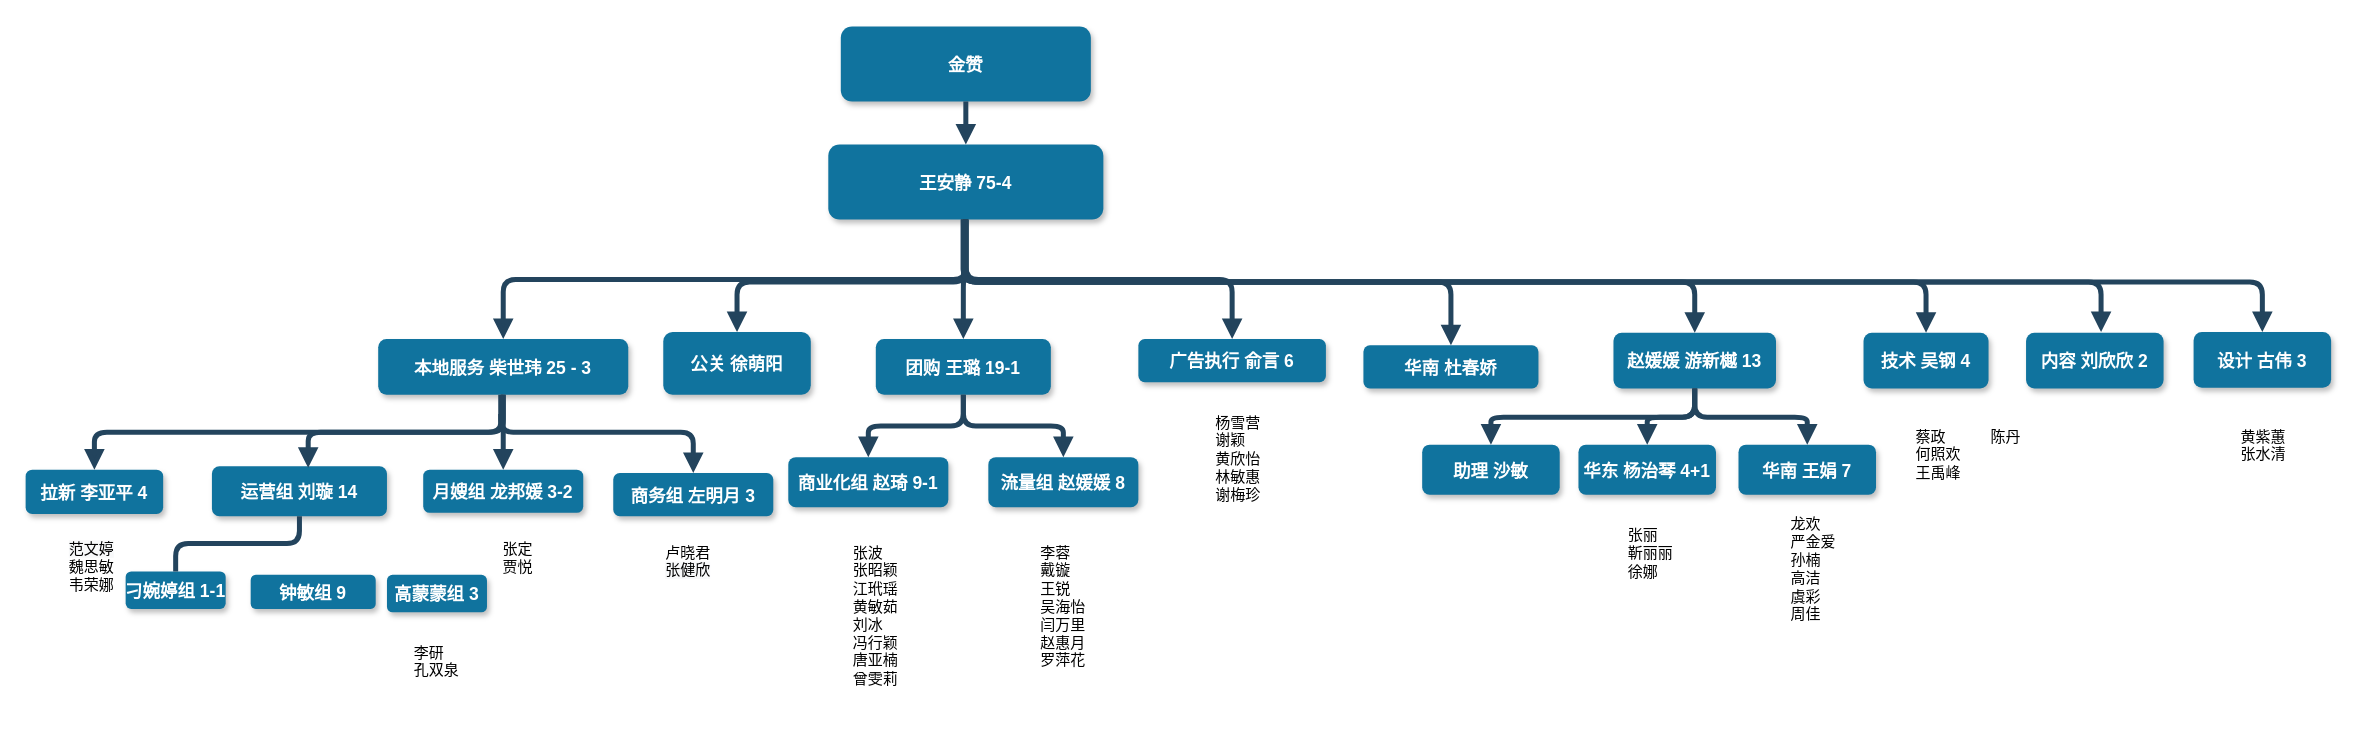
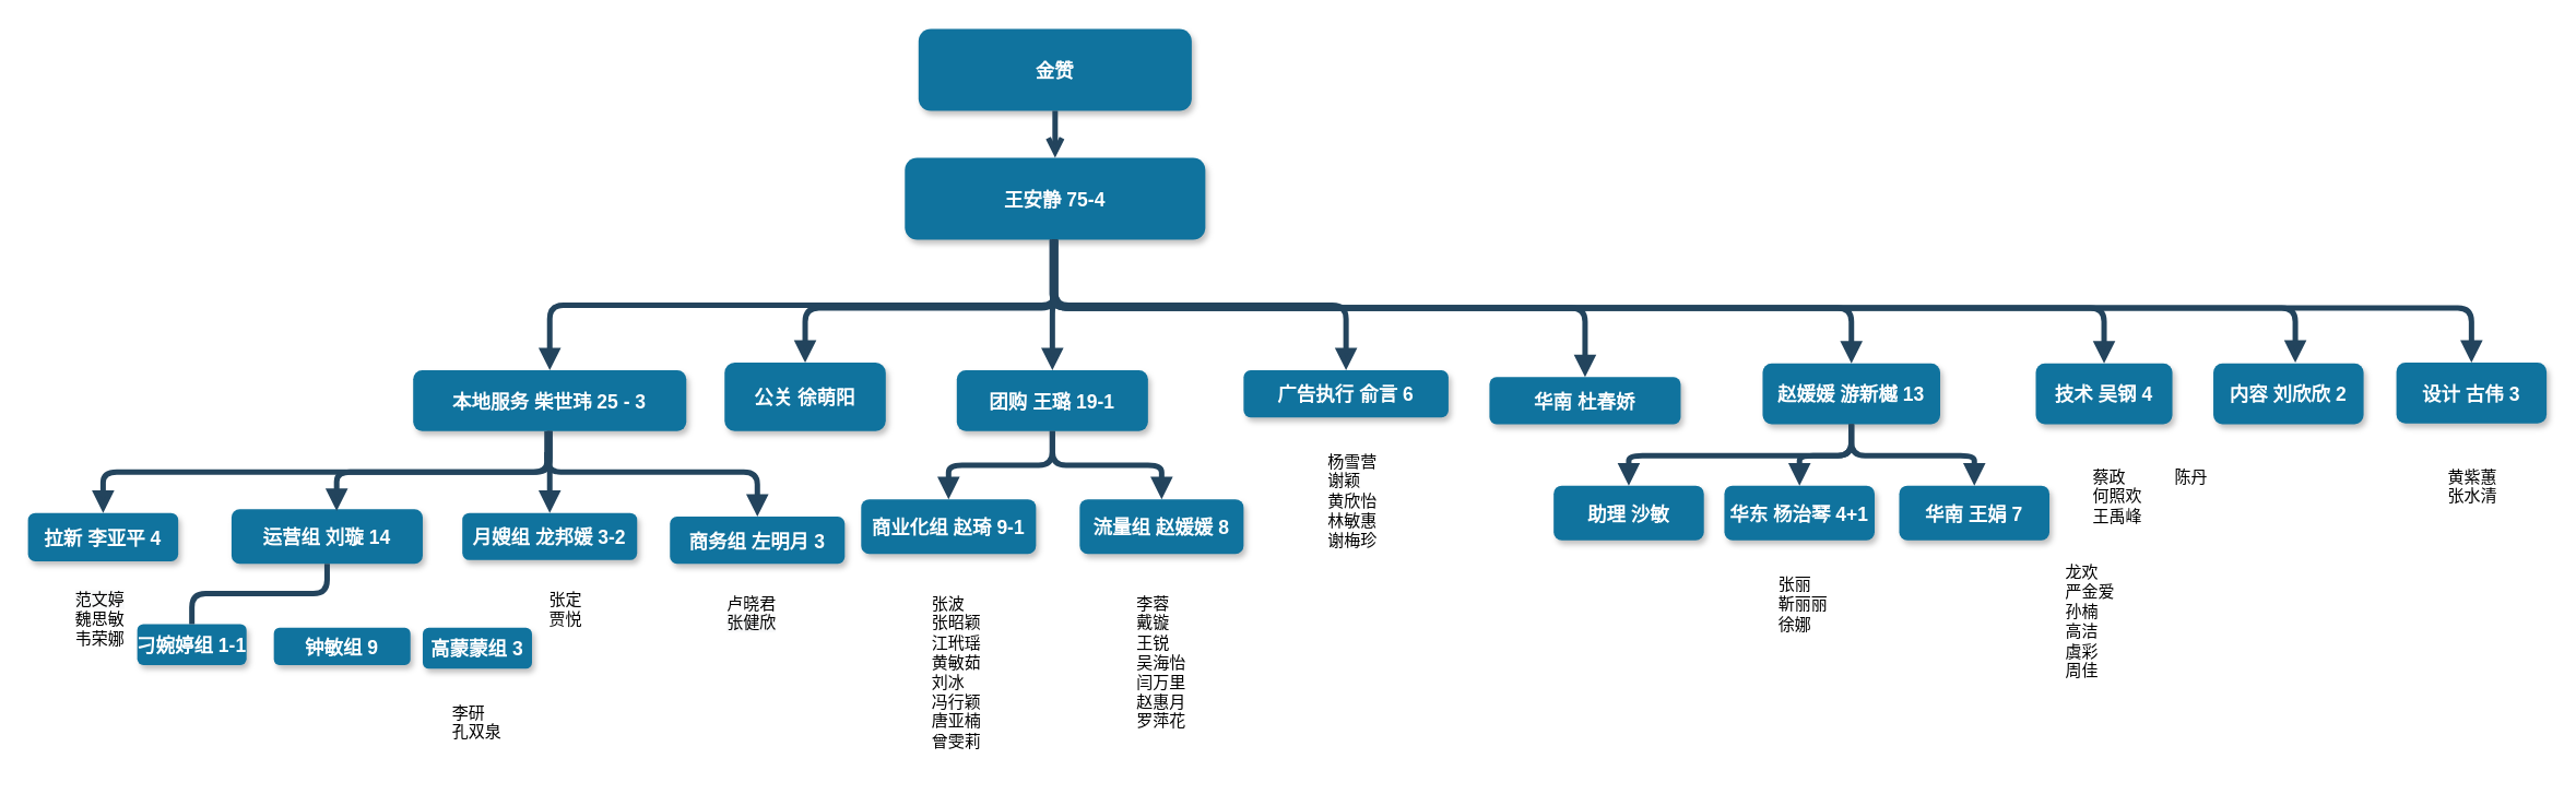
- <mxCell id="14" value="" style="edgeStyle=elbowEdgeStyle;elbow=vertical;strokeWidth=4;endArrow=block;endFill=1;fontStyle=1;strokeColor=#23445D;" parent="1" source="2" target="3" edge="1"><mxGeometry x="22" y="165.5" width="100" height="100" as="geometry"><mxPoint x="22" y="80.5" as="sourcePoint" /><mxPoint x="122" y="-19.5" as="targetPoint" /></mxGeometry></mxCell>
+ <mxCell id="14" value="" style="edgeStyle=elbowEdgeStyle;elbow=vertical;strokeWidth=4;endArrow=open;endFill=1;fontStyle=1;strokeColor=#23445D;" parent="1" source="2" target="3" edge="1"><mxGeometry x="22" y="165.5" width="100" height="100" as="geometry"><mxPoint x="22" y="80.5" as="sourcePoint" /><mxPoint x="122" y="-19.5" as="targetPoint" /></mxGeometry></mxCell>
- <mxCell id="49" value="龙欢&lt;br&gt;严金爱&lt;br&gt;孙楠&lt;br&gt;高洁&lt;br&gt;虞彩&lt;br&gt;周佳" style="text;whiteSpace=wrap;html=1;" vertex="1" parent="1"><mxGeometry x="1430" y="405" width="40" height="101.38" as="geometry" /></mxCell>
+ <mxCell id="49" value="龙欢&lt;br&gt;严金爱&lt;br&gt;孙楠&lt;br&gt;高洁&lt;br&gt;虞彩&lt;br&gt;周佳" style="text;whiteSpace=wrap;html=1;" vertex="1" parent="1"><mxGeometry x="1510" y="405" width="40" height="101.38" as="geometry" /></mxCell>
